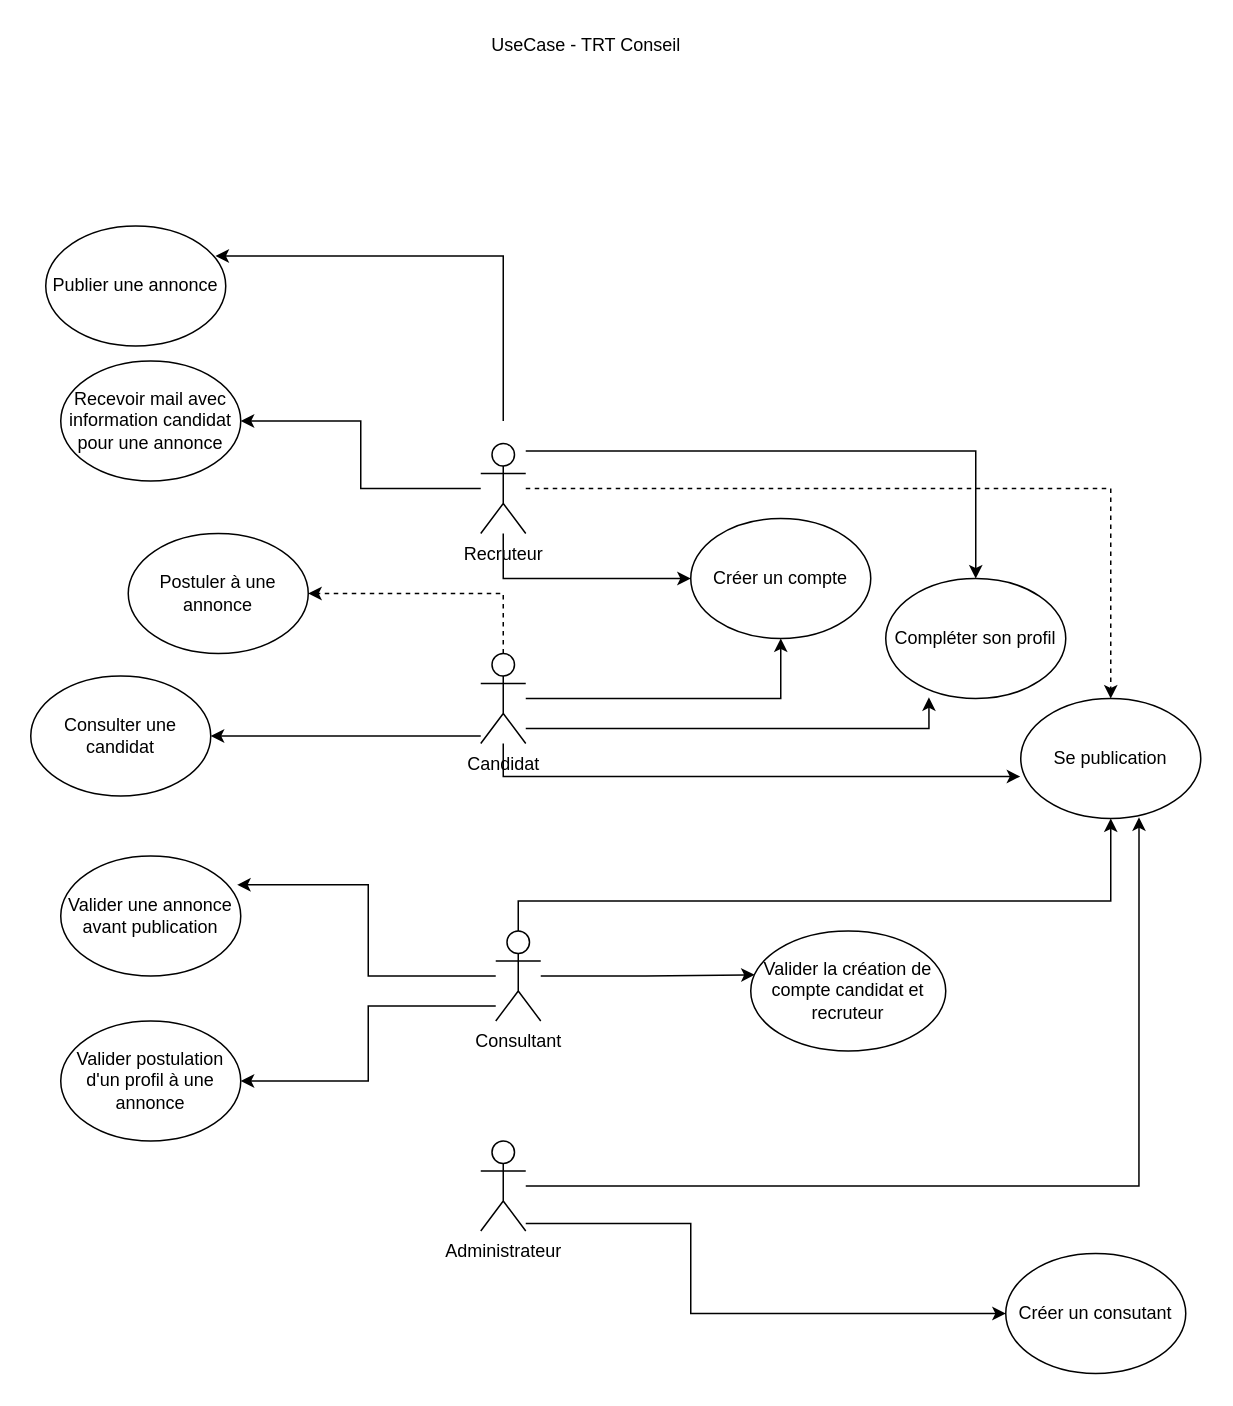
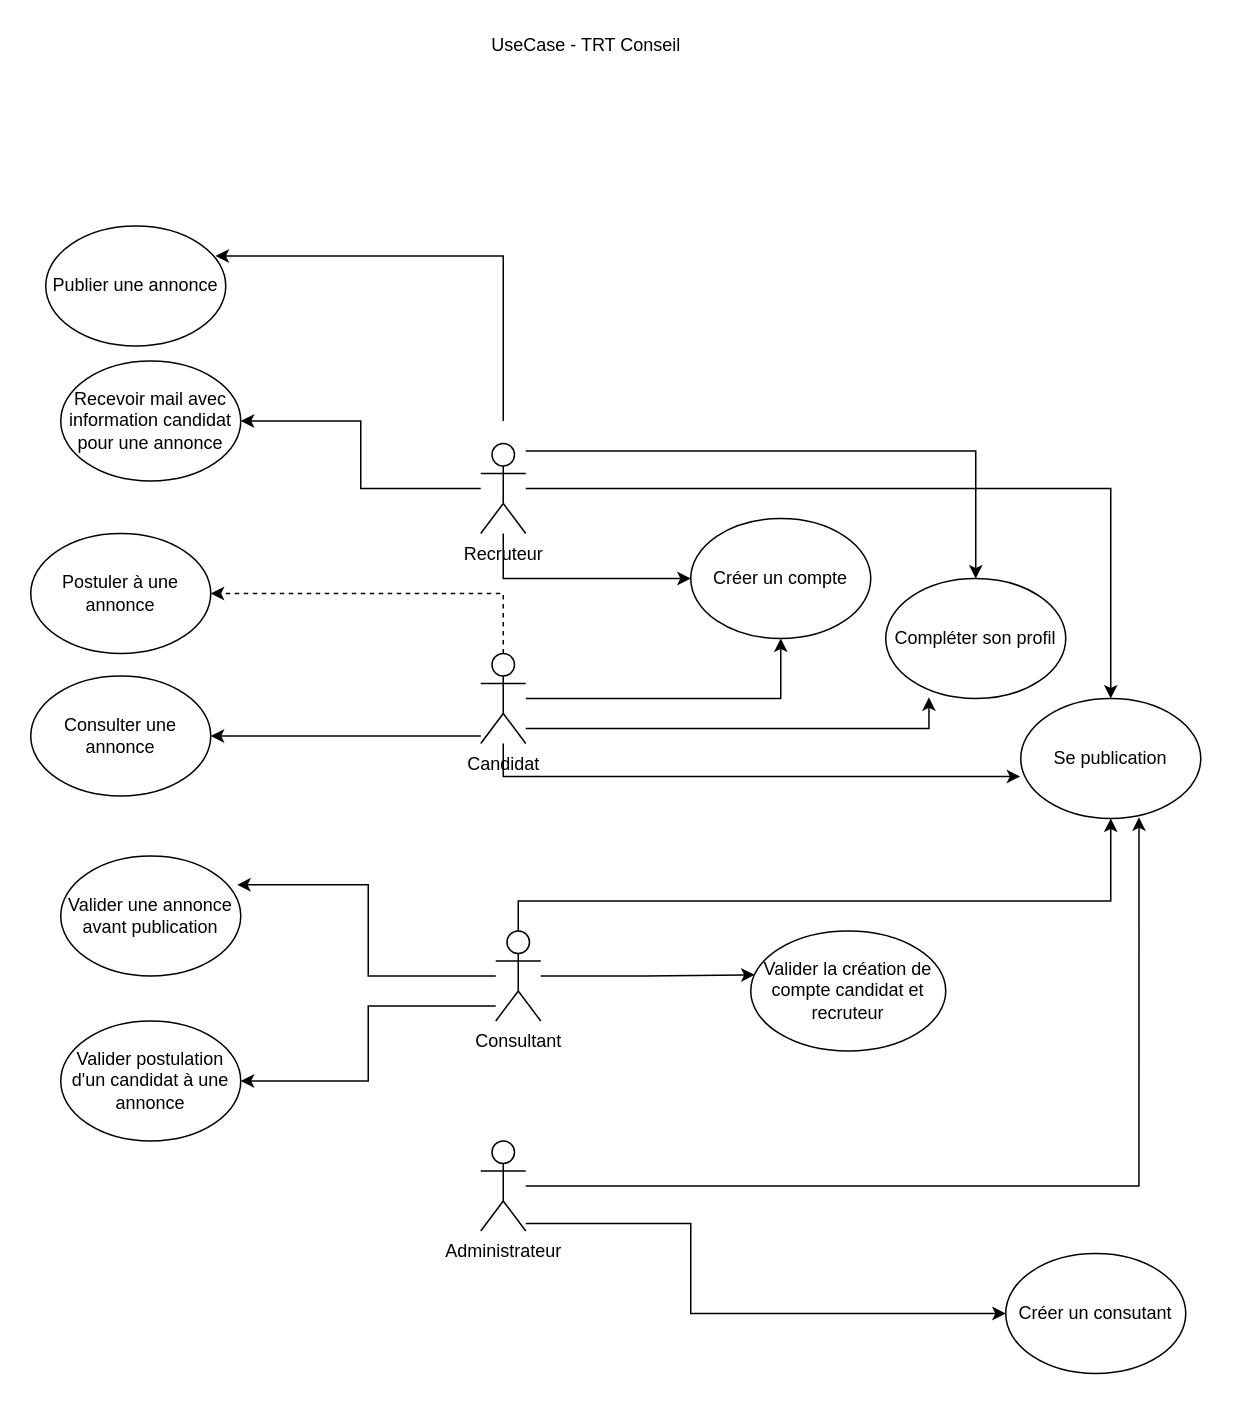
- <mxCell id="2" style="edgeStyle=orthogonalEdgeStyle;rounded=0;orthogonalLoop=1;jettySize=auto;html=1;dashed=1;" parent="1" source="7" target="23" edge="1"><mxGeometry relative="1" as="geometry" /></mxCell>
+ <mxCell id="2" style="edgeStyle=orthogonalEdgeStyle;rounded=0;orthogonalLoop=1;jettySize=auto;html=1;" parent="1" source="7" target="23" edge="1"><mxGeometry relative="1" as="geometry" /></mxCell>
- <mxCell id="27" value="Postuler à une annonce" style="ellipse;whiteSpace=wrap;html=1;" parent="1" vertex="1"><mxGeometry x="85" y="355" width="120" height="80" as="geometry" /></mxCell>
+ <mxCell id="27" value="Postuler à une annonce" style="ellipse;whiteSpace=wrap;html=1;" parent="1" vertex="1"><mxGeometry x="20" y="355" width="120" height="80" as="geometry" /></mxCell>
- <mxCell id="33" value="Consulter une candidat" style="ellipse;whiteSpace=wrap;html=1;" vertex="1" parent="1"><mxGeometry x="20" y="450" width="120" height="80" as="geometry" /></mxCell>
+ <mxCell id="33" value="Consulter une annonce" style="ellipse;whiteSpace=wrap;html=1;" vertex="1" parent="1"><mxGeometry x="20" y="450" width="120" height="80" as="geometry" /></mxCell>
- <mxCell id="30" value="Valider postulation d'un profil à une annonce" style="ellipse;whiteSpace=wrap;html=1;" parent="1" vertex="1"><mxGeometry x="40" y="680" width="120" height="80" as="geometry" /></mxCell>
+ <mxCell id="30" value="Valider postulation d'un candidat à une annonce" style="ellipse;whiteSpace=wrap;html=1;" parent="1" vertex="1"><mxGeometry x="40" y="680" width="120" height="80" as="geometry" /></mxCell>
